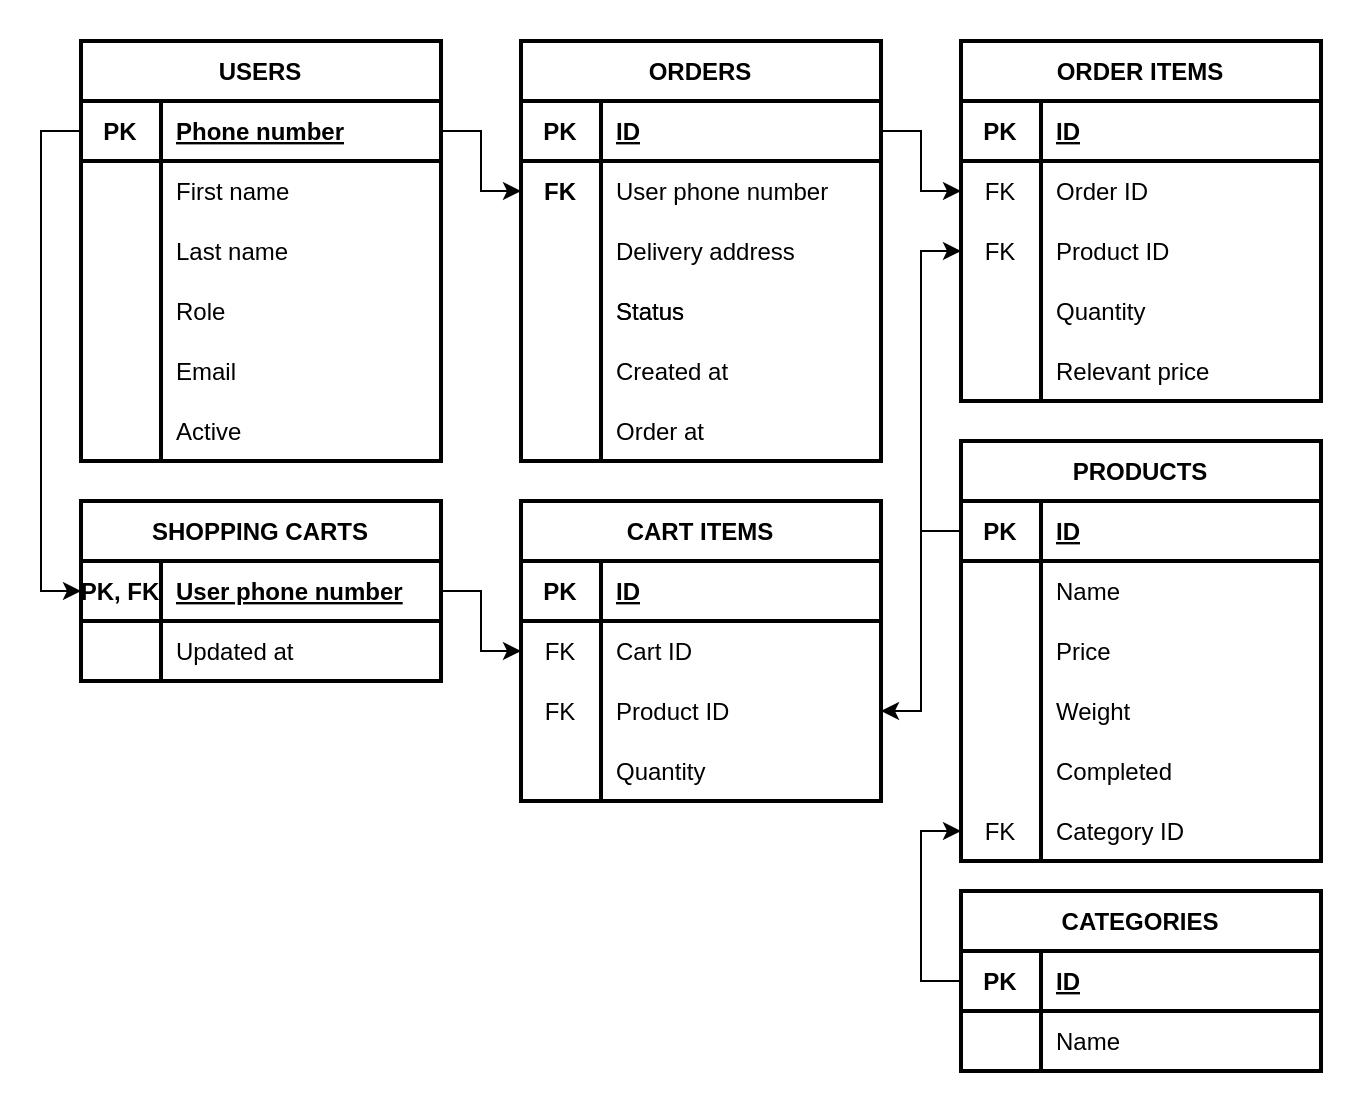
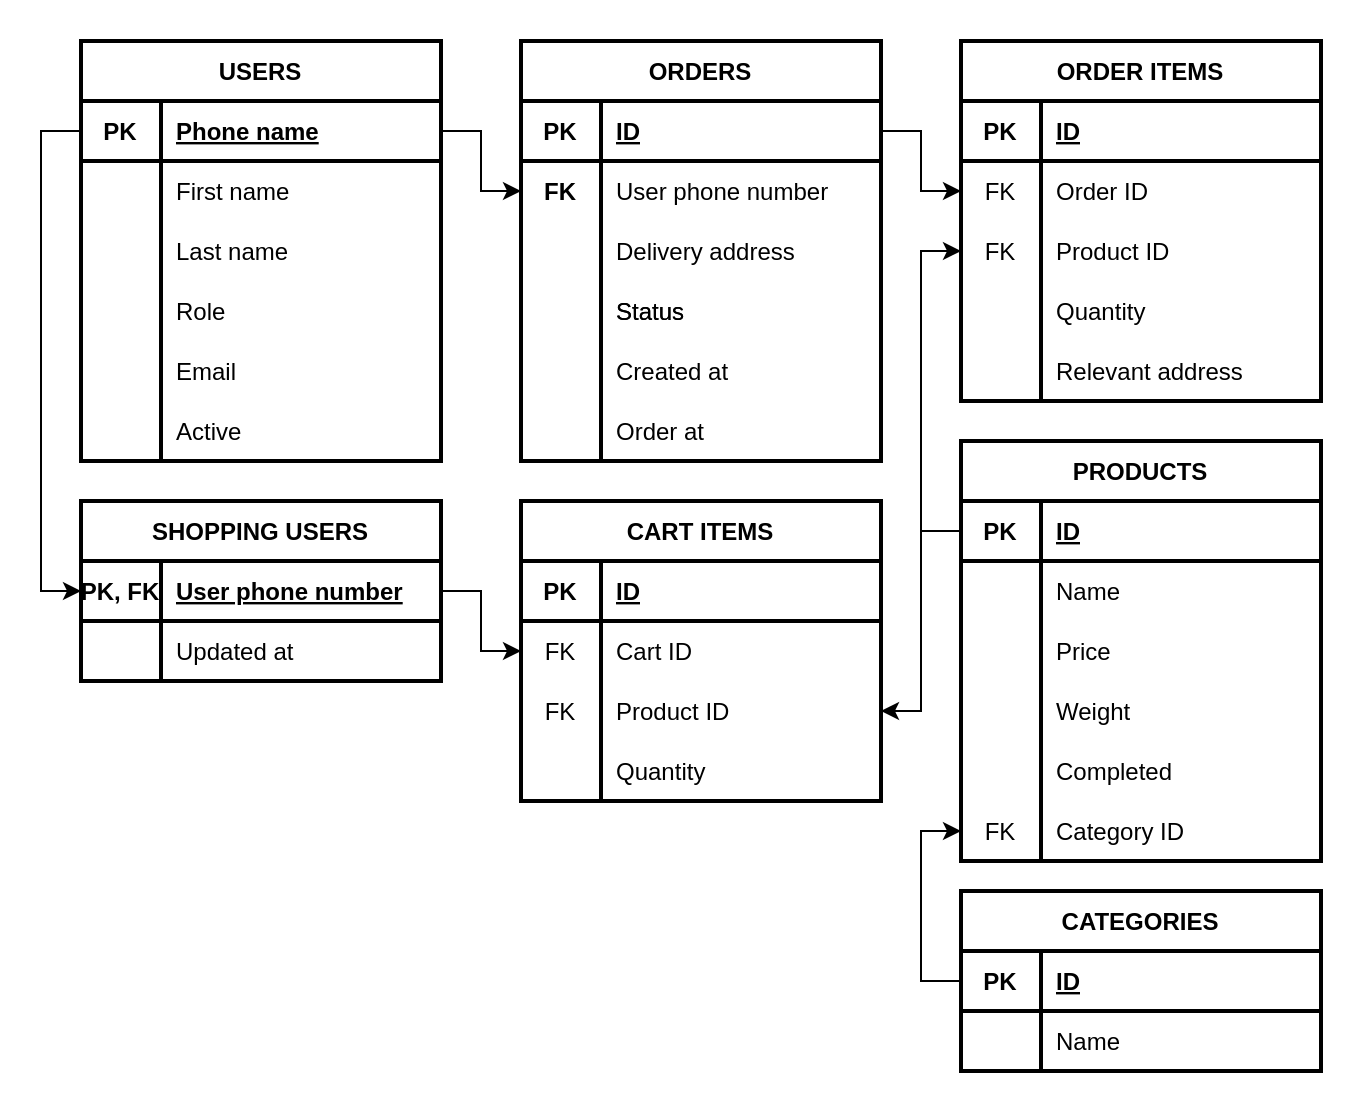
- <mxCell id="24" value="Phone number" style="shape=partialRectangle;connectable=0;fillColor=none;top=0;left=0;bottom=0;right=0;align=left;spacingLeft=6;fontStyle=5;overflow=hidden;strokeWidth=2;" parent="22" vertex="1"><mxGeometry x="40" width="140" height="30" as="geometry"><mxRectangle width="140" height="30" as="alternateBounds" /></mxGeometry></mxCell>
+ <mxCell id="24" value="Phone name" style="shape=partialRectangle;connectable=0;fillColor=none;top=0;left=0;bottom=0;right=0;align=left;spacingLeft=6;fontStyle=5;overflow=hidden;strokeWidth=2;" parent="22" vertex="1"><mxGeometry x="40" width="140" height="30" as="geometry"><mxRectangle width="140" height="30" as="alternateBounds" /></mxGeometry></mxCell>
- <mxCell id="111" value="Relevant price" style="shape=partialRectangle;connectable=0;fillColor=none;top=0;left=0;bottom=0;right=0;align=left;spacingLeft=6;overflow=hidden;strokeWidth=2;" vertex="1" parent="109"><mxGeometry x="40" width="140.0" height="30" as="geometry"><mxRectangle width="140.0" height="30" as="alternateBounds" /></mxGeometry></mxCell>
+ <mxCell id="111" value="Relevant address" style="shape=partialRectangle;connectable=0;fillColor=none;top=0;left=0;bottom=0;right=0;align=left;spacingLeft=6;overflow=hidden;strokeWidth=2;" vertex="1" parent="109"><mxGeometry x="40" width="140.0" height="30" as="geometry"><mxRectangle width="140.0" height="30" as="alternateBounds" /></mxGeometry></mxCell>
- <mxCell id="66" value="SHOPPING CARTS" style="shape=table;startSize=30;container=1;collapsible=1;childLayout=tableLayout;fixedRows=1;rowLines=0;fontStyle=1;align=center;resizeLast=1;strokeWidth=2;" vertex="1" parent="1"><mxGeometry x="40" y="250" width="180.0" height="90" as="geometry" /></mxCell>
+ <mxCell id="66" value="SHOPPING USERS" style="shape=table;startSize=30;container=1;collapsible=1;childLayout=tableLayout;fixedRows=1;rowLines=0;fontStyle=1;align=center;resizeLast=1;strokeWidth=2;" vertex="1" parent="1"><mxGeometry x="40" y="250" width="180.0" height="90" as="geometry" /></mxCell>
